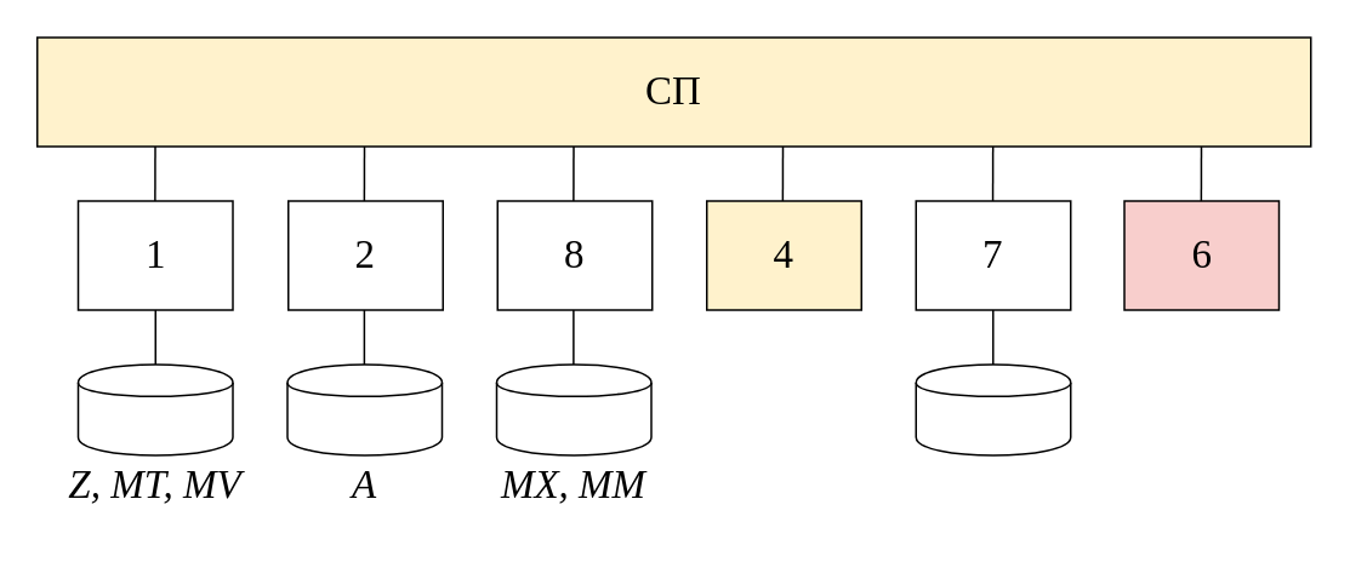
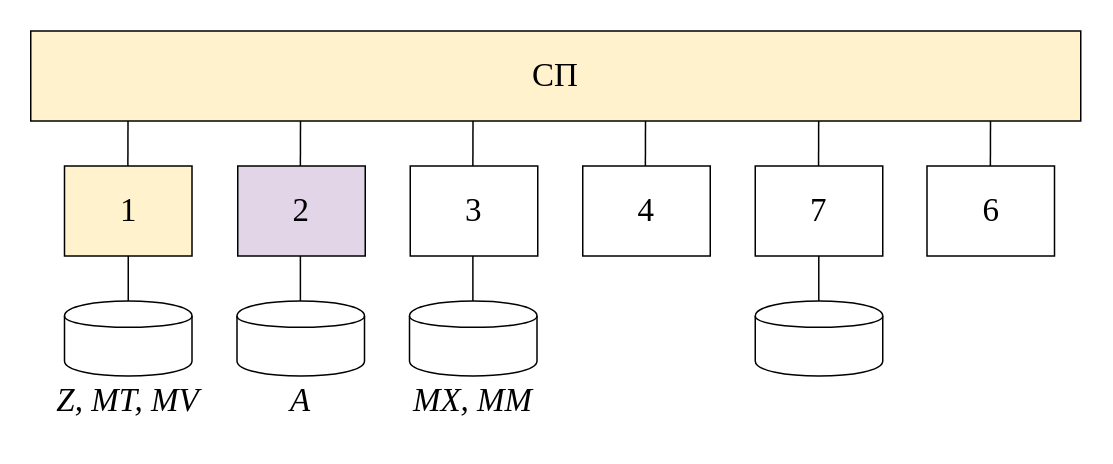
- <mxCell id="3" value="1" style="rounded=0;whiteSpace=wrap;html=1;fontFamily=Times New Roman;fontSize=22;" vertex="1" parent="1"><mxGeometry x="42.5" y="110" width="85" height="60" as="geometry" /></mxCell>
+ <mxCell id="3" value="1" style="rounded=0;whiteSpace=wrap;html=1;fontFamily=Times New Roman;fontSize=22;fillColor=#fff2cc;" vertex="1" parent="1"><mxGeometry x="42.5" y="110" width="85" height="60" as="geometry" /></mxCell>
- <mxCell id="4" value="2" style="rounded=0;whiteSpace=wrap;html=1;fontFamily=Times New Roman;fontSize=22;" vertex="1" parent="1"><mxGeometry x="158" y="110" width="85" height="60" as="geometry" /></mxCell>
+ <mxCell id="4" value="2" style="rounded=0;whiteSpace=wrap;html=1;fontFamily=Times New Roman;fontSize=22;fillColor=#e1d5e7;" vertex="1" parent="1"><mxGeometry x="158" y="110" width="85" height="60" as="geometry" /></mxCell>
- <mxCell id="5" value="8" style="rounded=0;whiteSpace=wrap;html=1;fontFamily=Times New Roman;fontSize=22;" vertex="1" parent="1"><mxGeometry x="273" y="110" width="85" height="60" as="geometry" /></mxCell>
+ <mxCell id="5" value="3" style="rounded=0;whiteSpace=wrap;html=1;fontFamily=Times New Roman;fontSize=22;" vertex="1" parent="1"><mxGeometry x="273" y="110" width="85" height="60" as="geometry" /></mxCell>
- <mxCell id="6" value="4" style="rounded=0;whiteSpace=wrap;html=1;fontFamily=Times New Roman;fontSize=22;fillColor=#fff2cc;" vertex="1" parent="1"><mxGeometry x="388" y="110" width="85" height="60" as="geometry" /></mxCell>
+ <mxCell id="6" value="4" style="rounded=0;whiteSpace=wrap;html=1;fontFamily=Times New Roman;fontSize=22;" vertex="1" parent="1"><mxGeometry x="388" y="110" width="85" height="60" as="geometry" /></mxCell>
- <mxCell id="23" value="6" style="rounded=0;whiteSpace=wrap;html=1;fontFamily=Times New Roman;fontSize=22;fillColor=#f8cecc;" vertex="1" parent="1"><mxGeometry x="617.5" y="110" width="85" height="60" as="geometry" /></mxCell>
+ <mxCell id="23" value="6" style="rounded=0;whiteSpace=wrap;html=1;fontFamily=Times New Roman;fontSize=22;" vertex="1" parent="1"><mxGeometry x="617.5" y="110" width="85" height="60" as="geometry" /></mxCell>
